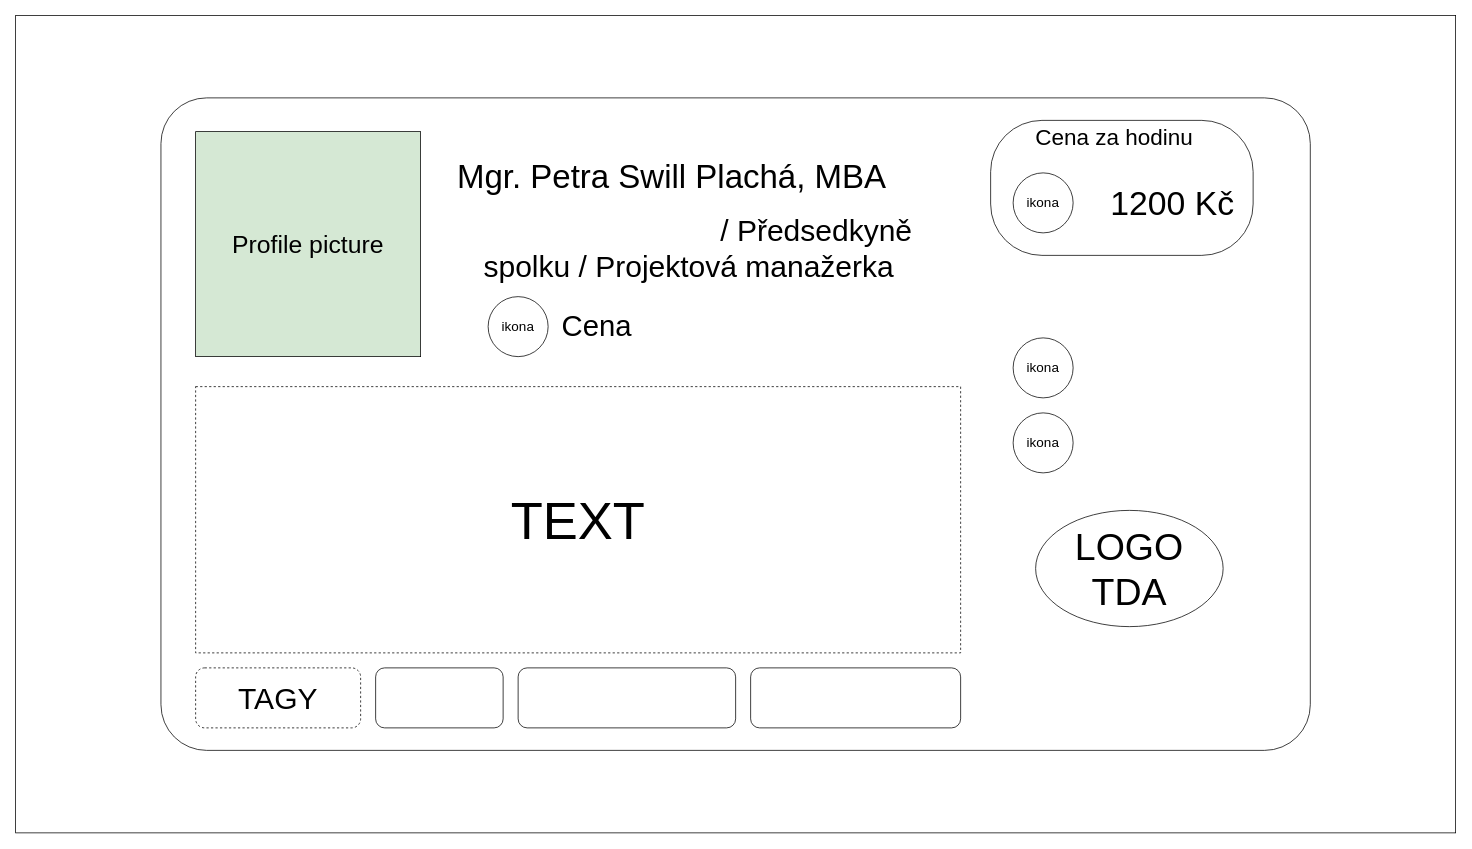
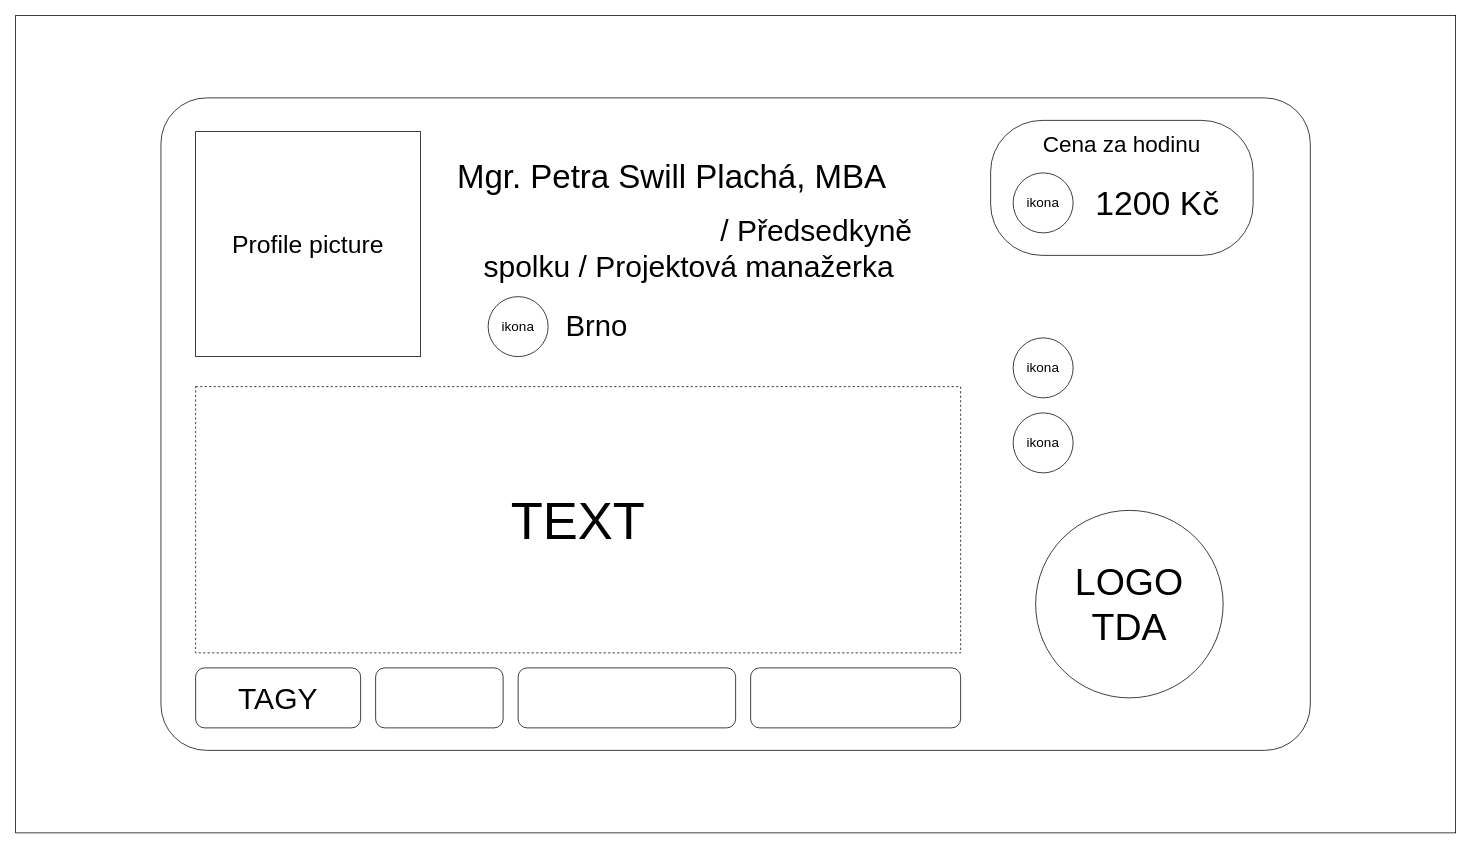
- <mxCell id="23" value="&lt;font style=&quot;font-size: 30px;&quot;&gt;Cena za hodinu&lt;/font&gt;" style="text;html=1;strokeColor=none;fillColor=none;align=center;verticalAlign=middle;whiteSpace=wrap;rounded=0;" vertex="1" parent="1"><mxGeometry x="1350" y="167" width="270" height="30" as="geometry" /></mxCell>
+ <mxCell id="23" value="&lt;font style=&quot;font-size: 30px;&quot;&gt;Cena za hodinu&lt;/font&gt;" style="text;html=1;strokeColor=none;fillColor=none;align=center;verticalAlign=middle;whiteSpace=wrap;rounded=0;" vertex="1" parent="1"><mxGeometry x="1360" y="177" width="270" height="30" as="geometry" /></mxCell>
- <mxCell id="24" value="&lt;font style=&quot;font-size: 45px;&quot;&gt;1200 Kč&lt;/font&gt;" style="text;html=1;strokeColor=none;fillColor=none;align=center;verticalAlign=middle;whiteSpace=wrap;rounded=0;" vertex="1" parent="1"><mxGeometry x="1465" y="230" width="195" height="80" as="geometry" /></mxCell>
+ <mxCell id="24" value="&lt;font style=&quot;font-size: 45px;&quot;&gt;1200 Kč&lt;/font&gt;" style="text;html=1;strokeColor=none;fillColor=none;align=center;verticalAlign=middle;whiteSpace=wrap;rounded=0;" vertex="1" parent="1"><mxGeometry x="1445" y="230" width="195" height="80" as="geometry" /></mxCell>
- <mxCell id="4" value="&lt;font style=&quot;font-size: 33px;&quot;&gt;Profile picture&lt;/font&gt;" style="rounded=0;whiteSpace=wrap;html=1;fillColor=#d5e8d4;" vertex="1" parent="1"><mxGeometry x="260" y="175" width="300" height="300" as="geometry" /></mxCell>
+ <mxCell id="4" value="&lt;font style=&quot;font-size: 33px;&quot;&gt;Profile picture&lt;/font&gt;" style="rounded=0;whiteSpace=wrap;html=1;" vertex="1" parent="1"><mxGeometry x="260" y="175" width="300" height="300" as="geometry" /></mxCell>
- <mxCell id="7" value="&lt;pre style=&quot;user-select: text; margin-top: 0px; margin-bottom: 0px; overflow-wrap: break-word; text-align: left;&quot; class=&quot;ndfHFb-c4YZDc-fmcmS-DARUcf&quot;&gt;&lt;font style=&quot;font-size: 39px;&quot; face=&quot;Helvetica&quot;&gt;Cena&lt;/font&gt;&lt;/pre&gt;" style="text;html=1;strokeColor=none;fillColor=none;align=center;verticalAlign=middle;whiteSpace=wrap;rounded=0;" vertex="1" parent="1"><mxGeometry x="700" y="380" width="190" height="110" as="geometry" /></mxCell>
+ <mxCell id="7" value="&lt;pre style=&quot;user-select: text; margin-top: 0px; margin-bottom: 0px; overflow-wrap: break-word; text-align: left;&quot; class=&quot;ndfHFb-c4YZDc-fmcmS-DARUcf&quot;&gt;&lt;font style=&quot;font-size: 39px;&quot; face=&quot;Helvetica&quot;&gt;Brno&lt;/font&gt;&lt;/pre&gt;" style="text;html=1;strokeColor=none;fillColor=none;align=center;verticalAlign=middle;whiteSpace=wrap;rounded=0;" vertex="1" parent="1"><mxGeometry x="700" y="380" width="190" height="110" as="geometry" /></mxCell>
- <mxCell id="14" value="&lt;font style=&quot;font-size: 50px;&quot;&gt;LOGO TDA&lt;/font&gt;" style="ellipse;whiteSpace=wrap;html=1;aspect=fixed;" vertex="1" parent="1"><mxGeometry x="1380" y="680" width="250" height="155" as="geometry" /></mxCell>
+ <mxCell id="14" value="&lt;font style=&quot;font-size: 50px;&quot;&gt;LOGO TDA&lt;/font&gt;" style="ellipse;whiteSpace=wrap;html=1;aspect=fixed;" vertex="1" parent="1"><mxGeometry x="1380" y="680" width="250" height="250" as="geometry" /></mxCell>
- <mxCell id="10" value="&lt;font style=&quot;font-size: 40px;&quot;&gt;TAGY&lt;/font&gt;" style="rounded=1;whiteSpace=wrap;html=1;dashed=1;" vertex="1" parent="1"><mxGeometry x="260" y="890" width="220" height="80" as="geometry" /></mxCell>
+ <mxCell id="10" value="&lt;font style=&quot;font-size: 40px;&quot;&gt;TAGY&lt;/font&gt;" style="rounded=1;whiteSpace=wrap;html=1;" vertex="1" parent="1"><mxGeometry x="260" y="890" width="220" height="80" as="geometry" /></mxCell>
